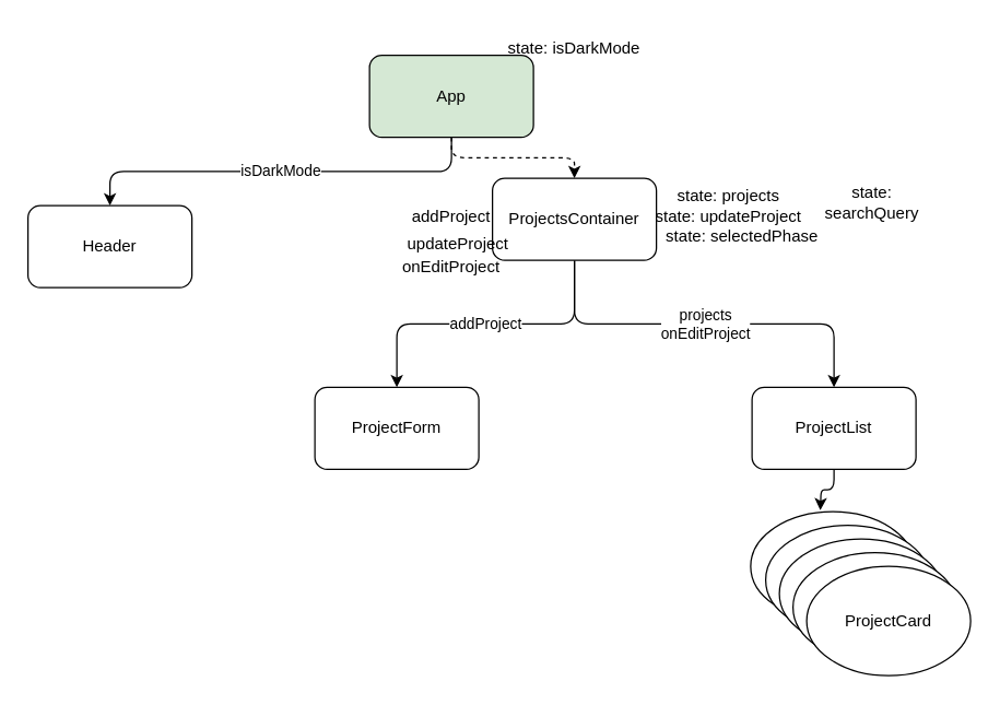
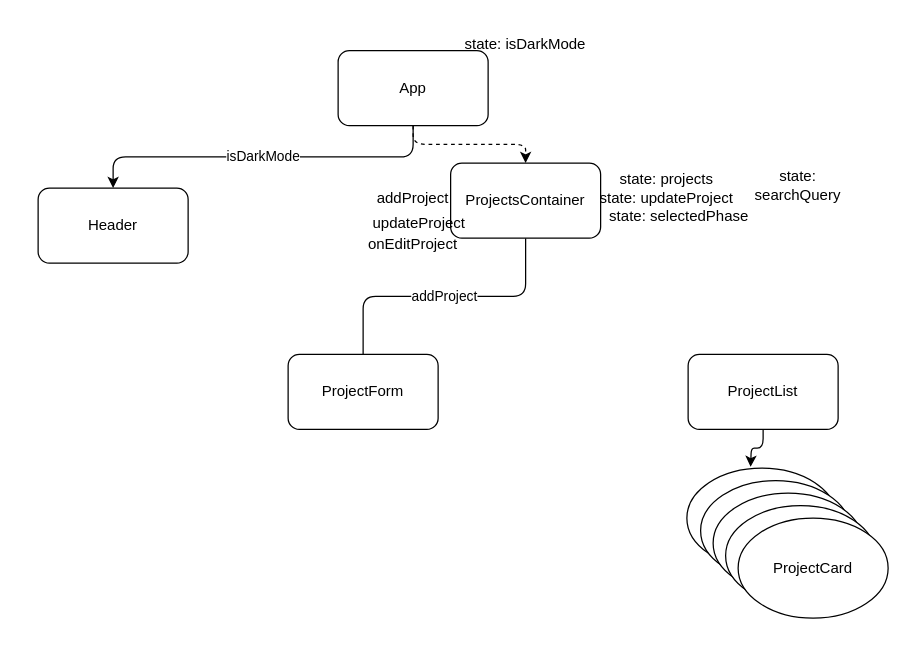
- <mxCell id="4" value="App" style="rounded=1;whiteSpace=wrap;html=1;fillColor=#d5e8d4;" parent="1" vertex="1"><mxGeometry x="270" y="40" width="120" height="60" as="geometry" /></mxCell>
+ <mxCell id="4" value="App" style="rounded=1;whiteSpace=wrap;html=1;" parent="1" vertex="1"><mxGeometry x="270" y="40" width="120" height="60" as="geometry" /></mxCell>
- <mxCell id="5" value="Header" style="rounded=1;whiteSpace=wrap;html=1;" parent="1" vertex="1"><mxGeometry x="20" y="150" width="120" height="60" as="geometry" /></mxCell>
+ <mxCell id="5" value="Header" style="rounded=1;whiteSpace=wrap;html=1;" parent="1" vertex="1"><mxGeometry x="30" y="150" width="120" height="60" as="geometry" /></mxCell>
- <mxCell id="20" value="projects&lt;br&gt;onEditProject" style="edgeStyle=orthogonalEdgeStyle;html=1;exitX=0.5;exitY=1;exitDx=0;exitDy=0;entryX=0.5;entryY=0;entryDx=0;entryDy=0;" parent="1" source="21" target="8" edge="1"><mxGeometry relative="1" as="geometry" /></mxCell>
- <mxCell id="19" value="addProject" style="edgeStyle=orthogonalEdgeStyle;html=1;exitX=0.5;exitY=1;exitDx=0;exitDy=0;entryX=0.5;entryY=0;entryDx=0;entryDy=0;" parent="1" source="21" target="6" edge="1"><mxGeometry relative="1" as="geometry" /></mxCell>
+ <mxCell id="19" value="addProject" style="edgeStyle=orthogonalEdgeStyle;html=1;exitX=0.5;exitY=1;exitDx=0;exitDy=0;entryX=0.5;entryY=0;entryDx=0;entryDy=0;endArrow=none;" parent="1" source="21" target="6" edge="1"><mxGeometry relative="1" as="geometry" /></mxCell>
